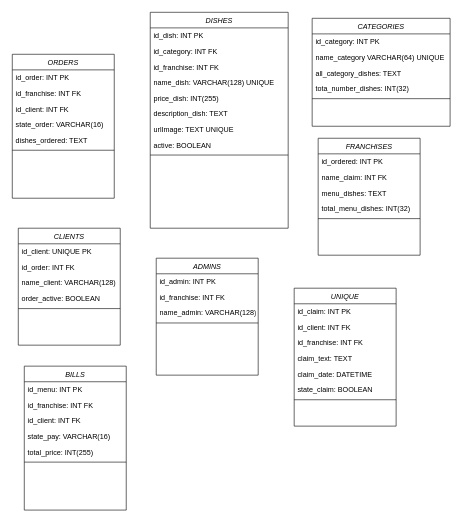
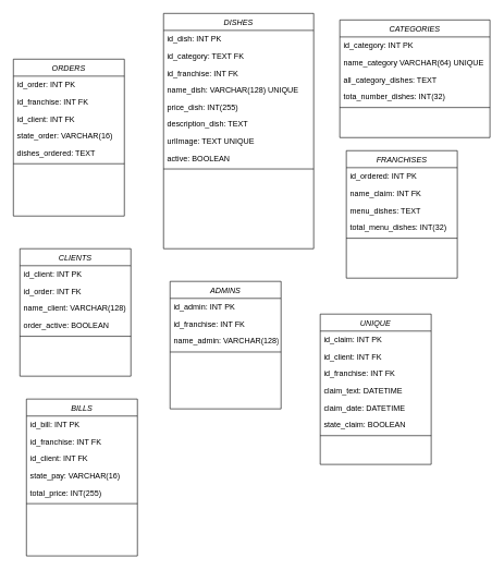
- <mxCell id="4" value="id_category: INT FK " style="text;align=left;verticalAlign=top;spacingLeft=4;spacingRight=4;overflow=hidden;rotatable=0;points=[[0,0.5],[1,0.5]];portConstraint=eastwest;" vertex="1" parent="2"><mxGeometry y="52" width="230" height="26" as="geometry" /></mxCell>
+ <mxCell id="4" value="id_category: TEXT FK " style="text;align=left;verticalAlign=top;spacingLeft=4;spacingRight=4;overflow=hidden;rotatable=0;points=[[0,0.5],[1,0.5]];portConstraint=eastwest;" vertex="1" parent="2"><mxGeometry y="52" width="230" height="26" as="geometry" /></mxCell>
- <mxCell id="32" value="id_client: UNIQUE PK" style="text;align=left;verticalAlign=top;spacingLeft=4;spacingRight=4;overflow=hidden;rotatable=0;points=[[0,0.5],[1,0.5]];portConstraint=eastwest;" vertex="1" parent="31"><mxGeometry y="26" width="170" height="26" as="geometry" /></mxCell>
+ <mxCell id="32" value="id_client: INT PK" style="text;align=left;verticalAlign=top;spacingLeft=4;spacingRight=4;overflow=hidden;rotatable=0;points=[[0,0.5],[1,0.5]];portConstraint=eastwest;" vertex="1" parent="31"><mxGeometry y="26" width="170" height="26" as="geometry" /></mxCell>
- <mxCell id="46" value="claim_text: TEXT" style="text;align=left;verticalAlign=top;spacingLeft=4;spacingRight=4;overflow=hidden;rotatable=0;points=[[0,0.5],[1,0.5]];portConstraint=eastwest;" vertex="1" parent="42"><mxGeometry y="104" width="170" height="26" as="geometry" /></mxCell>
+ <mxCell id="46" value="claim_text: DATETIME" style="text;align=left;verticalAlign=top;spacingLeft=4;spacingRight=4;overflow=hidden;rotatable=0;points=[[0,0.5],[1,0.5]];portConstraint=eastwest;" vertex="1" parent="42"><mxGeometry y="104" width="170" height="26" as="geometry" /></mxCell>
- <mxCell id="51" value="id_menu: INT PK" style="text;align=left;verticalAlign=top;spacingLeft=4;spacingRight=4;overflow=hidden;rotatable=0;points=[[0,0.5],[1,0.5]];portConstraint=eastwest;" vertex="1" parent="50"><mxGeometry y="26" width="170" height="26" as="geometry" /></mxCell>
+ <mxCell id="51" value="id_bill: INT PK" style="text;align=left;verticalAlign=top;spacingLeft=4;spacingRight=4;overflow=hidden;rotatable=0;points=[[0,0.5],[1,0.5]];portConstraint=eastwest;" vertex="1" parent="50"><mxGeometry y="26" width="170" height="26" as="geometry" /></mxCell>
